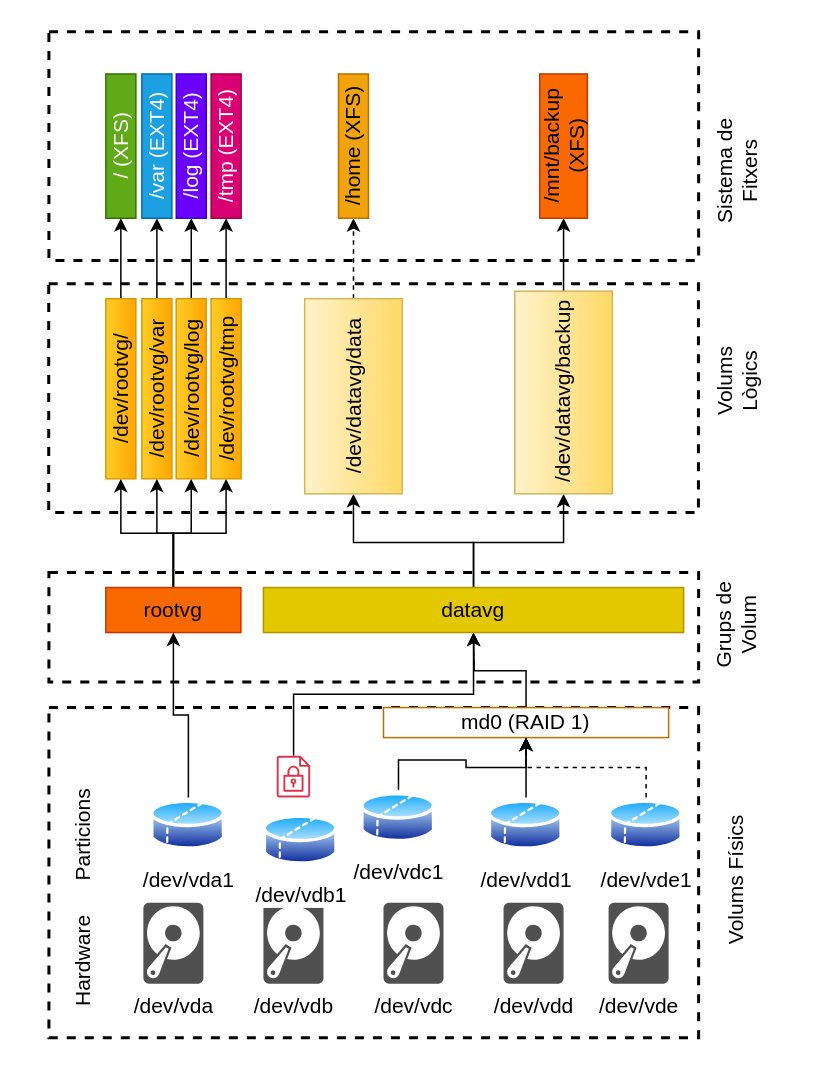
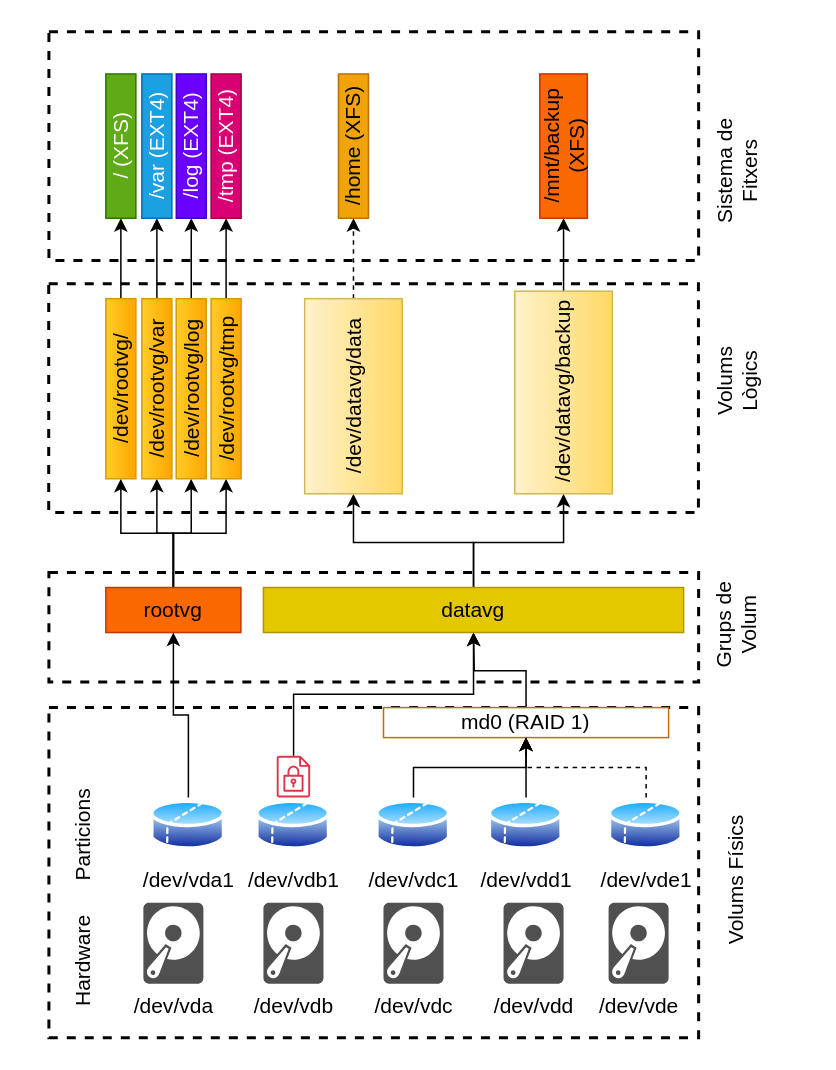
- <mxCell id="17" value="/dev/vdc1" style="image;aspect=fixed;perimeter=ellipsePerimeter;html=1;align=center;shadow=0;dashed=0;spacingTop=3;image=img/lib/active_directory/database_partition_2.svg;fontSize=14;" vertex="1" parent="1"><mxGeometry x="240" y="526" width="50" height="37" as="geometry" /></mxCell>
+ <mxCell id="17" value="/dev/vdc1" style="image;aspect=fixed;perimeter=ellipsePerimeter;html=1;align=center;shadow=0;dashed=0;spacingTop=3;image=img/lib/active_directory/database_partition_2.svg;fontSize=14;" vertex="1" parent="1"><mxGeometry x="250" y="531" width="50" height="37" as="geometry" /></mxCell>
- <mxCell id="13" value="/dev/vdb1&lt;br style=&quot;font-size: 14px;&quot;&gt;" style="image;aspect=fixed;perimeter=ellipsePerimeter;html=1;align=center;shadow=0;dashed=0;spacingTop=3;image=img/lib/active_directory/database_partition_2.svg;fontSize=14;" vertex="1" parent="1"><mxGeometry x="175" y="541" width="50" height="37" as="geometry" /></mxCell>
+ <mxCell id="13" value="/dev/vdb1&lt;br style=&quot;font-size: 14px;&quot;&gt;" style="image;aspect=fixed;perimeter=ellipsePerimeter;html=1;align=center;shadow=0;dashed=0;spacingTop=3;image=img/lib/active_directory/database_partition_2.svg;fontSize=14;" vertex="1" parent="1"><mxGeometry x="170" y="531" width="50" height="37" as="geometry" /></mxCell>
